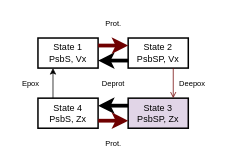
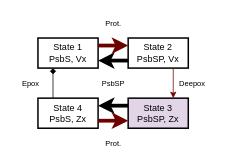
- <mxCell id="16" value="" style="edgeStyle=orthogonalEdgeStyle;rounded=0;orthogonalLoop=1;jettySize=auto;html=1;exitX=0.25;exitY=0;exitDx=0;exitDy=0;entryX=0.25;entryY=1;entryDx=0;entryDy=0;strokeColor=#000000;strokeWidth=1.0" parent="1" source="5" target="4" edge="1"><mxGeometry relative="1" as="geometry" /></mxCell>
+ <mxCell id="16" value="" style="edgeStyle=orthogonalEdgeStyle;rounded=0;orthogonalLoop=1;jettySize=auto;html=1;exitX=0.25;exitY=0;exitDx=0;exitDy=0;entryX=0.25;entryY=1;entryDx=0;entryDy=0;strokeColor=#000000;strokeWidth=1.0;endArrow=diamond;" parent="1" source="5" target="4" edge="1"><mxGeometry relative="1" as="geometry" /></mxCell>
- <mxCell id="10" value="Deprot" style="text;html=1;align=center;verticalAlign=middle;resizable=0;points=[];autosize=1;fontSize=10;fontColor=#000000;" vertex="1" parent="1"><mxGeometry x="125" y="100" width="50" height="20" as="geometry" /></mxCell>
+ <mxCell id="10" value="PsbSP" style="text;html=1;align=center;verticalAlign=middle;resizable=0;points=[];autosize=1;fontSize=10;fontColor=#000000;" vertex="1" parent="1"><mxGeometry x="125" y="100" width="50" height="20" as="geometry" /></mxCell>
- <mxCell id="12" value="" style="edgeStyle=orthogonalEdgeStyle;rounded=0;orthogonalLoop=1;jettySize=auto;html=1;exitX=0.75;exitY=1;exitDx=0;exitDy=0;entryX=0.75;entryY=0;entryDx=0;entryDy=0;strokeColor=#6F0000;strokeWidth=1.0;endArrow=open;" parent="1" source="3" target="2" edge="1"><mxGeometry relative="1" as="geometry" /></mxCell>
+ <mxCell id="12" value="" style="edgeStyle=orthogonalEdgeStyle;rounded=0;orthogonalLoop=1;jettySize=auto;html=1;exitX=0.75;exitY=1;exitDx=0;exitDy=0;entryX=0.75;entryY=0;entryDx=0;entryDy=0;strokeColor=#6F0000;strokeWidth=1.0" parent="1" source="3" target="2" edge="1"><mxGeometry relative="1" as="geometry" /></mxCell>
